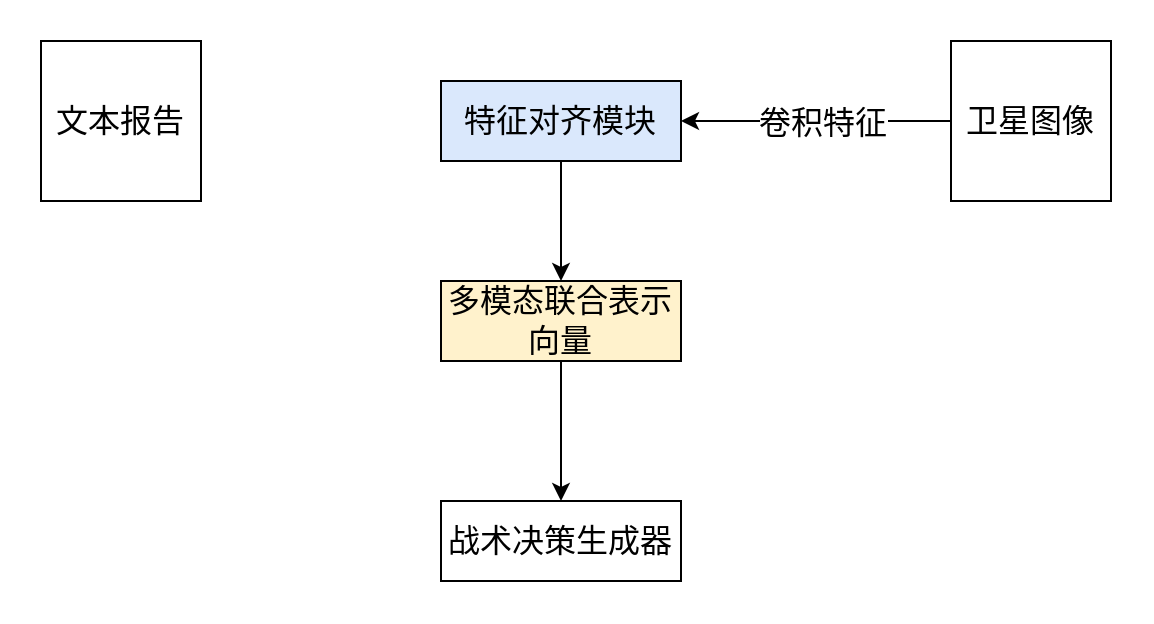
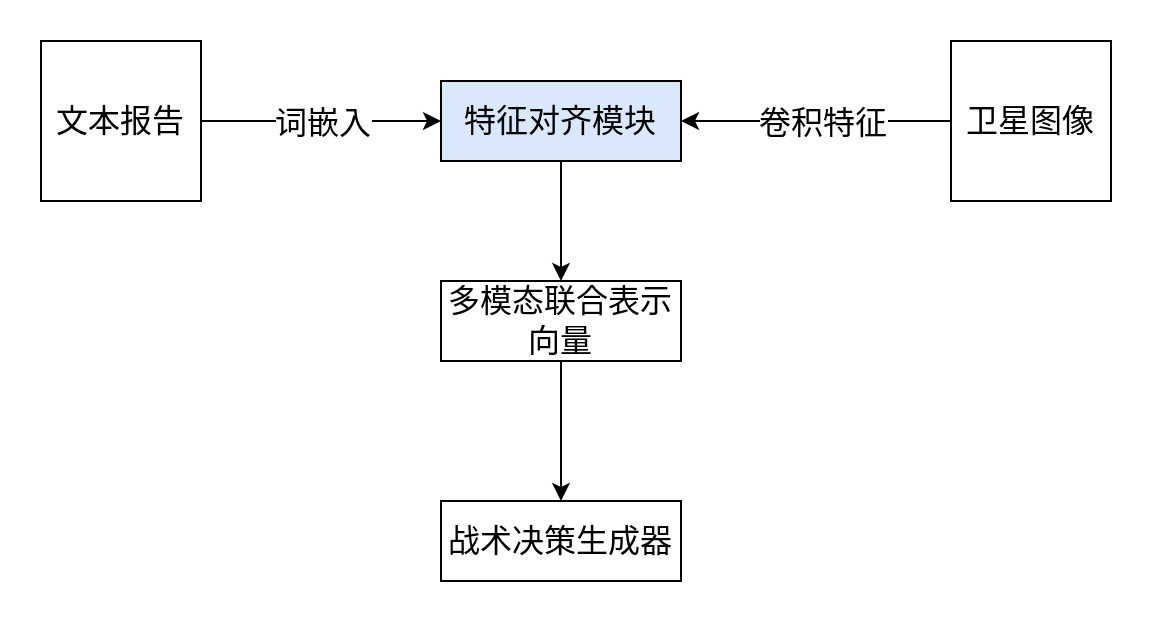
+ <mxCell id="2" style="edgeStyle=orthogonalEdgeStyle;rounded=0;orthogonalLoop=1;jettySize=auto;html=1;fontSize=16;" edge="1" parent="1" source="4" target="6"><mxGeometry relative="1" as="geometry" /></mxCell>
+ <mxCell id="3" value="词嵌入" style="edgeLabel;html=1;align=center;verticalAlign=middle;resizable=0;points=[];fontSize=16;" vertex="1" connectable="0" parent="2"><mxGeometry x="0.05" y="-2" relative="1" as="geometry"><mxPoint x="-3" y="-2" as="offset" /></mxGeometry></mxCell>
- <mxCell id="11" value="多模态联合表示向量" style="rounded=0;whiteSpace=wrap;html=1;fontSize=16;fillColor=#fff2cc;" vertex="1" parent="1"><mxGeometry x="220" y="140" width="120" height="40" as="geometry" /></mxCell>
+ <mxCell id="11" value="多模态联合表示向量" style="rounded=0;whiteSpace=wrap;html=1;fontSize=16;" vertex="1" parent="1"><mxGeometry x="220" y="140" width="120" height="40" as="geometry" /></mxCell>
